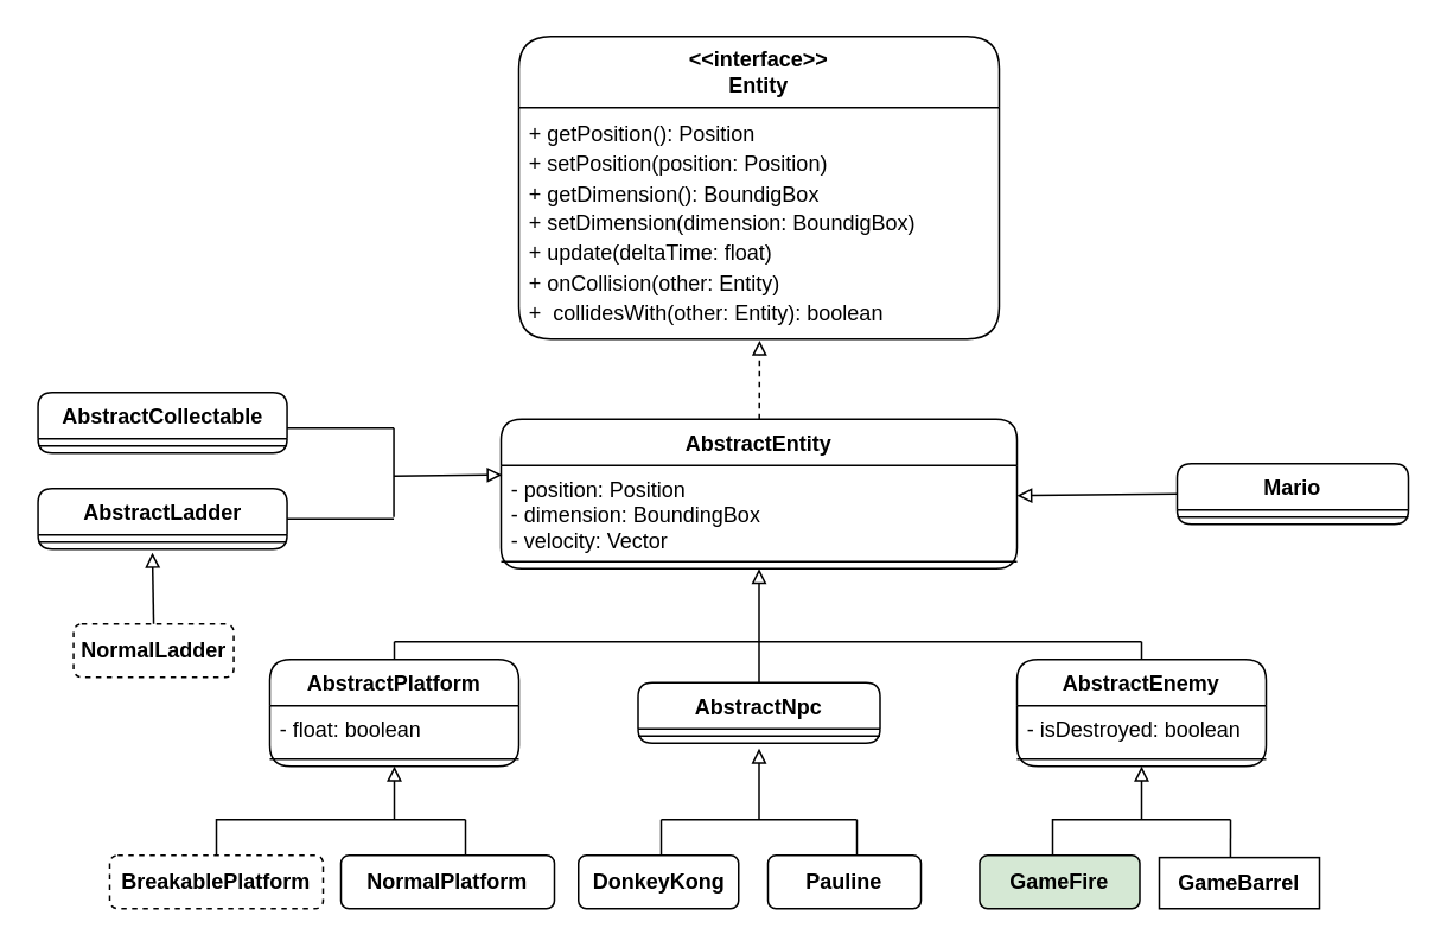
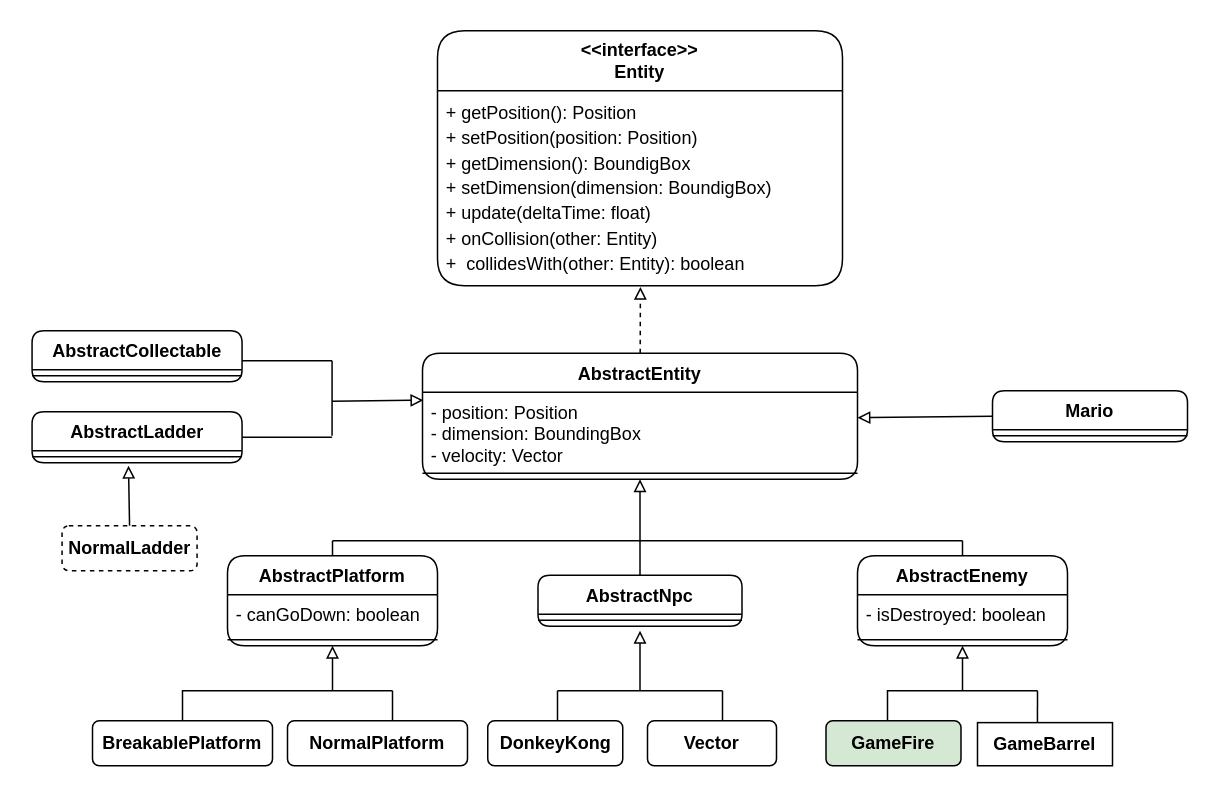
- <mxCell id="9" value="- float: boolean" style="text;strokeColor=none;fillColor=none;align=left;verticalAlign=top;spacingLeft=4;spacingRight=4;overflow=hidden;rotatable=0;points=[[0,0.5],[1,0.5]];portConstraint=eastwest;whiteSpace=wrap;html=1;" parent="8" vertex="1"><mxGeometry y="26" width="140" height="26" as="geometry" /></mxCell>
+ <mxCell id="9" value="- canGoDown: boolean" style="text;strokeColor=none;fillColor=none;align=left;verticalAlign=top;spacingLeft=4;spacingRight=4;overflow=hidden;rotatable=0;points=[[0,0.5],[1,0.5]];portConstraint=eastwest;whiteSpace=wrap;html=1;" parent="8" vertex="1"><mxGeometry y="26" width="140" height="26" as="geometry" /></mxCell>
- <mxCell id="19" value="&lt;b&gt;BreakablePlatform&lt;/b&gt;" style="html=1;whiteSpace=wrap;rounded=1;dashed=1;" parent="1" vertex="1"><mxGeometry x="61" y="480" width="120" height="30" as="geometry" /></mxCell>
+ <mxCell id="19" value="&lt;b&gt;BreakablePlatform&lt;/b&gt;" style="html=1;whiteSpace=wrap;rounded=1;" parent="1" vertex="1"><mxGeometry x="61" y="480" width="120" height="30" as="geometry" /></mxCell>
- <mxCell id="18" value="&lt;b&gt;Pauline&lt;/b&gt;" style="html=1;whiteSpace=wrap;rounded=1;" parent="1" vertex="1"><mxGeometry x="431" y="480" width="86" height="30" as="geometry" /></mxCell>
+ <mxCell id="18" value="&lt;b&gt;Vector&lt;/b&gt;" style="html=1;whiteSpace=wrap;rounded=1;" parent="1" vertex="1"><mxGeometry x="431" y="480" width="86" height="30" as="geometry" /></mxCell>
